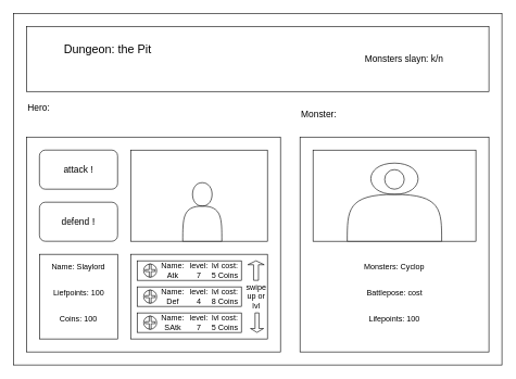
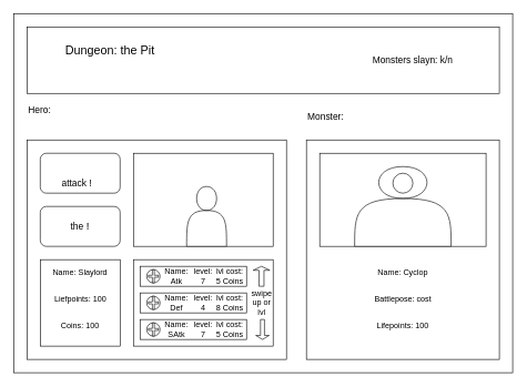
- <mxCell id="12" value="&lt;font style=&quot;font-size: 14px&quot;&gt;attack !&lt;/font&gt;" style="text;html=1;strokeColor=none;fillColor=none;align=center;verticalAlign=middle;whiteSpace=wrap;rounded=0;" vertex="1" parent="1"><mxGeometry x="95" y="250" width="50" height="20" as="geometry" /></mxCell>
+ <mxCell id="12" value="&lt;font style=&quot;font-size: 14px&quot;&gt;attack !&lt;/font&gt;" style="text;html=1;strokeColor=none;fillColor=none;align=center;verticalAlign=middle;whiteSpace=wrap;rounded=0;" vertex="1" parent="1"><mxGeometry x="90" y="265" width="50" height="20" as="geometry" /></mxCell>
- <mxCell id="13" value="&lt;font style=&quot;font-size: 14px&quot;&gt;defend&lt;/font&gt;&lt;font size=&quot;3&quot;&gt; !&lt;/font&gt;" style="text;html=1;strokeColor=none;fillColor=none;align=center;verticalAlign=middle;whiteSpace=wrap;rounded=0;" vertex="1" parent="1"><mxGeometry x="90" y="330" width="60" height="20" as="geometry" /></mxCell>
+ <mxCell id="13" value="&lt;font style=&quot;font-size: 14px&quot;&gt;the&lt;/font&gt;&lt;font size=&quot;3&quot;&gt; !&lt;/font&gt;" style="text;html=1;strokeColor=none;fillColor=none;align=center;verticalAlign=middle;whiteSpace=wrap;rounded=0;" vertex="1" parent="1"><mxGeometry x="90" y="330" width="60" height="20" as="geometry" /></mxCell>
- <mxCell id="19" value="Monsters: Cyclop" style="text;html=1;strokeColor=none;fillColor=none;align=center;verticalAlign=middle;whiteSpace=wrap;rounded=0;" vertex="1" parent="1"><mxGeometry x="535" y="400" width="140" height="20" as="geometry" /></mxCell>
+ <mxCell id="19" value="Name: Cyclop" style="text;html=1;strokeColor=none;fillColor=none;align=center;verticalAlign=middle;whiteSpace=wrap;rounded=0;" vertex="1" parent="1"><mxGeometry x="535" y="400" width="140" height="20" as="geometry" /></mxCell>
